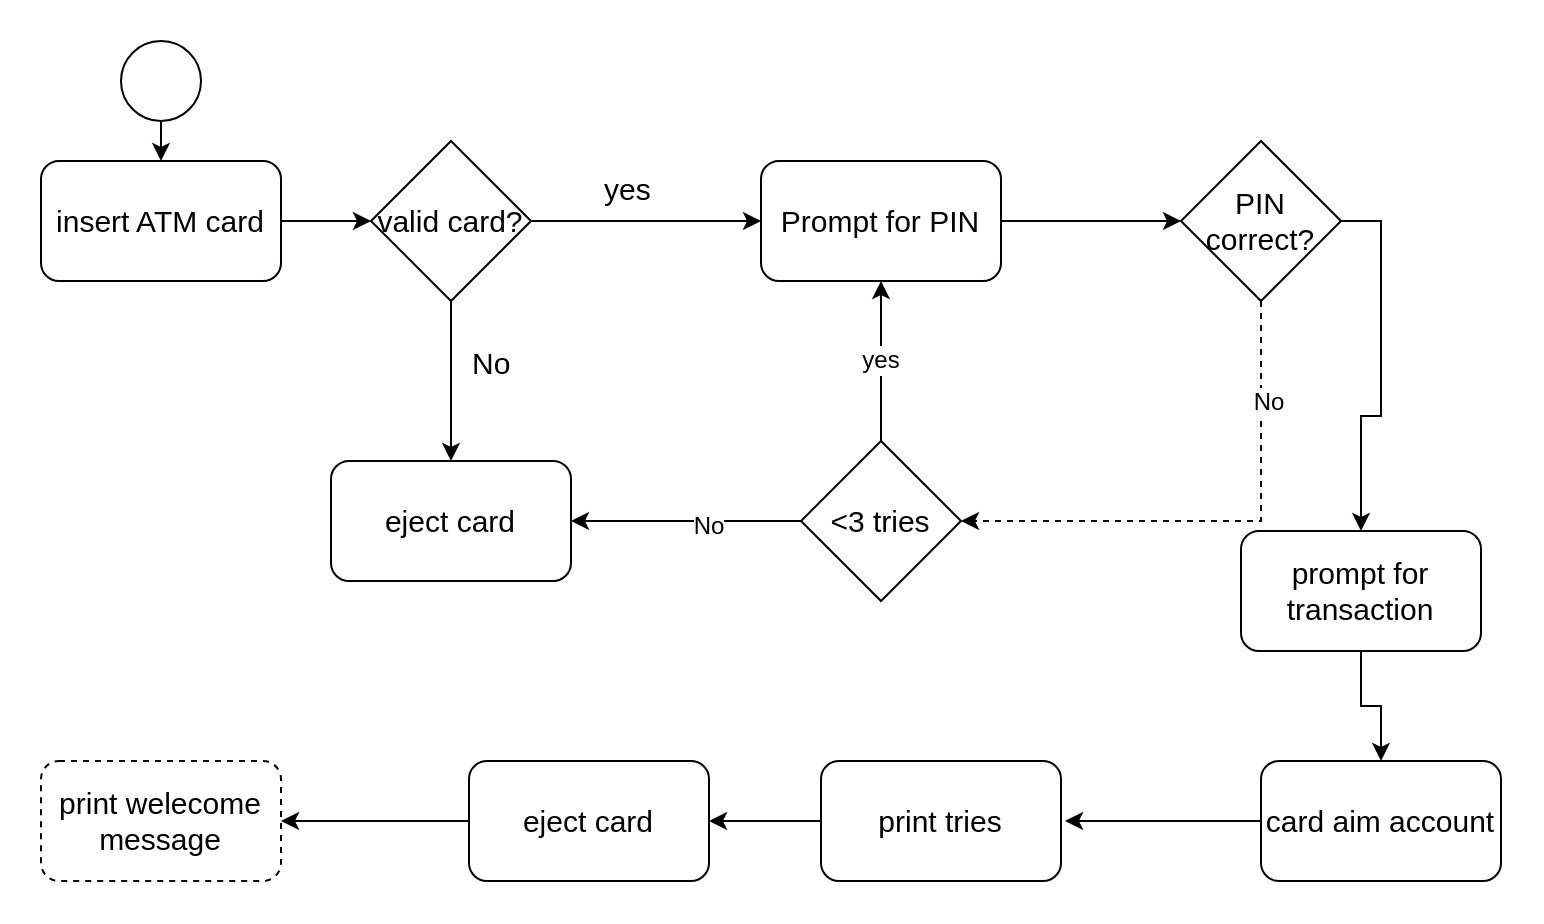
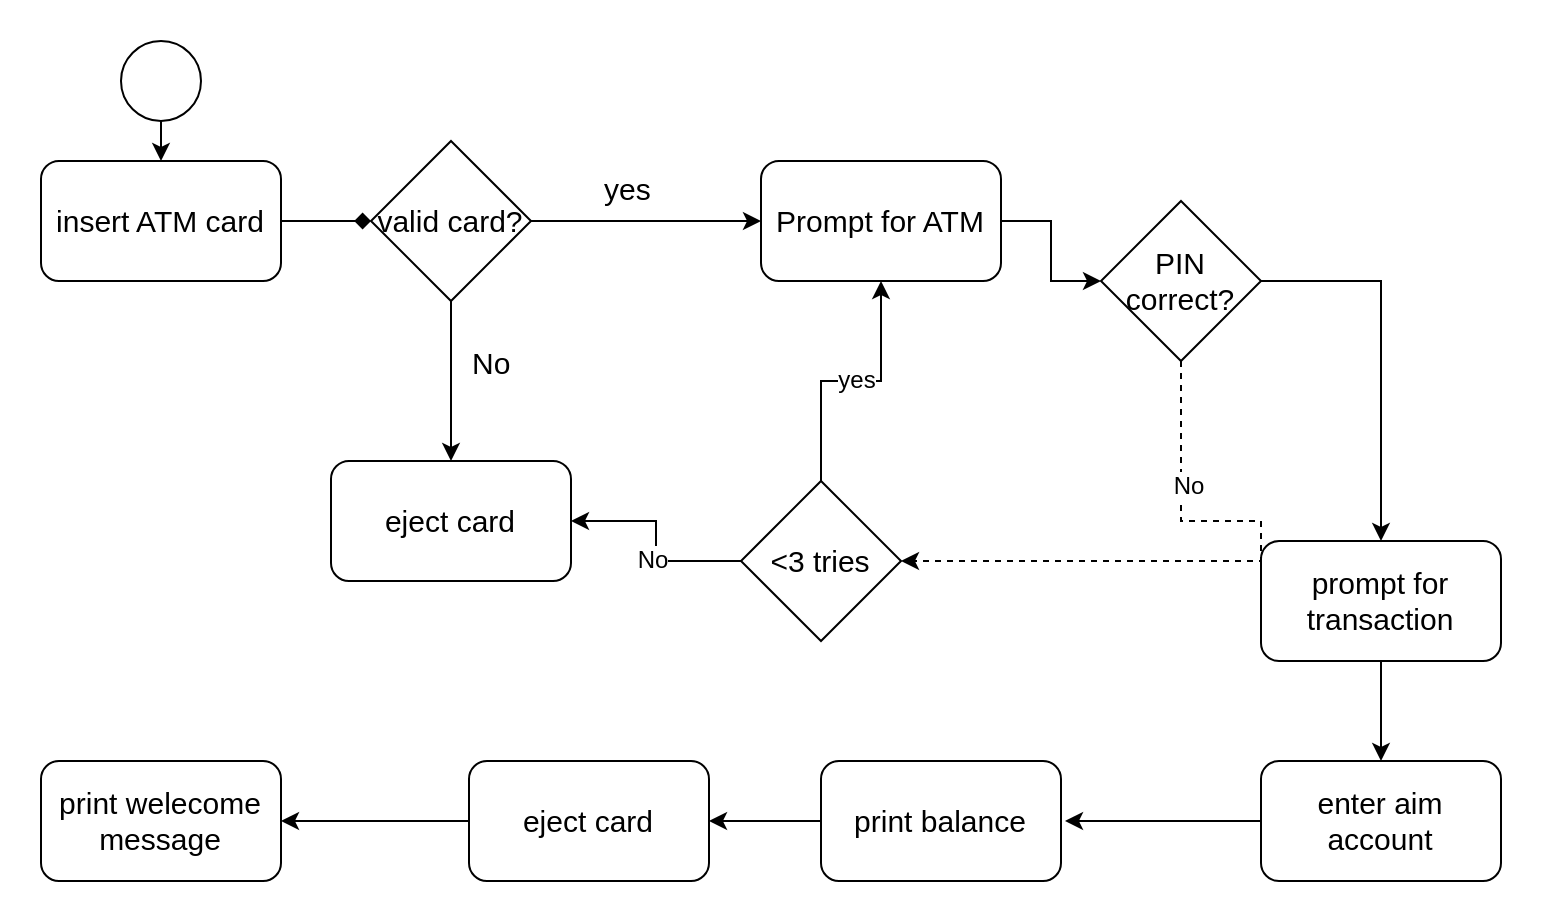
- <mxCell id="2" style="edgeStyle=orthogonalEdgeStyle;rounded=0;orthogonalLoop=1;jettySize=auto;html=1;exitX=1;exitY=0.5;exitDx=0;exitDy=0;entryX=0;entryY=0.5;entryDx=0;entryDy=0;fontSize=15;" edge="1" parent="1" source="3" target="6"><mxGeometry relative="1" as="geometry" /></mxCell>
+ <mxCell id="2" style="edgeStyle=orthogonalEdgeStyle;rounded=0;orthogonalLoop=1;jettySize=auto;html=1;exitX=1;exitY=0.5;exitDx=0;exitDy=0;entryX=0;entryY=0.5;entryDx=0;entryDy=0;fontSize=15;endArrow=diamond;" edge="1" parent="1" source="3" target="6"><mxGeometry relative="1" as="geometry" /></mxCell>
- <mxCell id="8" value="Prompt for PIN" style="rounded=1;whiteSpace=wrap;html=1;fontSize=15;" vertex="1" parent="1"><mxGeometry x="380" y="80" width="120" height="60" as="geometry" /></mxCell>
+ <mxCell id="8" value="Prompt for ATM" style="rounded=1;whiteSpace=wrap;html=1;fontSize=15;" vertex="1" parent="1"><mxGeometry x="380" y="80" width="120" height="60" as="geometry" /></mxCell>
- <mxCell id="12" value="PIN correct?" style="rhombus;whiteSpace=wrap;html=1;fontSize=15;" vertex="1" parent="1"><mxGeometry x="590" y="70" width="80" height="80" as="geometry" /></mxCell>
+ <mxCell id="12" value="PIN correct?" style="rhombus;whiteSpace=wrap;html=1;fontSize=15;" vertex="1" parent="1"><mxGeometry x="550" y="100" width="80" height="80" as="geometry" /></mxCell>
- <mxCell id="31" value="&amp;lt;3 tries" style="rhombus;whiteSpace=wrap;html=1;fontSize=15;direction=south;" vertex="1" parent="1"><mxGeometry x="400" y="220" width="80" height="80" as="geometry" /></mxCell>
+ <mxCell id="31" value="&amp;lt;3 tries" style="rhombus;whiteSpace=wrap;html=1;fontSize=15;direction=south;" vertex="1" parent="1"><mxGeometry x="370" y="240" width="80" height="80" as="geometry" /></mxCell>
- <mxCell id="15" value="prompt for transaction" style="rounded=1;whiteSpace=wrap;html=1;fontSize=15;" vertex="1" parent="1"><mxGeometry x="620" y="265" width="120" height="60" as="geometry" /></mxCell>
+ <mxCell id="15" value="prompt for transaction" style="rounded=1;whiteSpace=wrap;html=1;fontSize=15;" vertex="1" parent="1"><mxGeometry x="630" y="270" width="120" height="60" as="geometry" /></mxCell>
- <mxCell id="20" value="print welecome message" style="rounded=1;whiteSpace=wrap;html=1;fontSize=15;dashed=1;" vertex="1" parent="1"><mxGeometry x="20" y="380" width="120" height="60" as="geometry" /></mxCell>
+ <mxCell id="20" value="print welecome message" style="rounded=1;whiteSpace=wrap;html=1;fontSize=15;" vertex="1" parent="1"><mxGeometry x="20" y="380" width="120" height="60" as="geometry" /></mxCell>
- <mxCell id="17" value="print tries" style="rounded=1;whiteSpace=wrap;html=1;fontSize=15;" vertex="1" parent="1"><mxGeometry x="410" y="380" width="120" height="60" as="geometry" /></mxCell>
+ <mxCell id="17" value="print balance" style="rounded=1;whiteSpace=wrap;html=1;fontSize=15;" vertex="1" parent="1"><mxGeometry x="410" y="380" width="120" height="60" as="geometry" /></mxCell>
- <mxCell id="24" value="card aim account" style="rounded=1;whiteSpace=wrap;html=1;fontSize=15;" vertex="1" parent="1"><mxGeometry x="630" y="380" width="120" height="60" as="geometry" /></mxCell>
+ <mxCell id="24" value="enter aim account" style="rounded=1;whiteSpace=wrap;html=1;fontSize=15;" vertex="1" parent="1"><mxGeometry x="630" y="380" width="120" height="60" as="geometry" /></mxCell>
